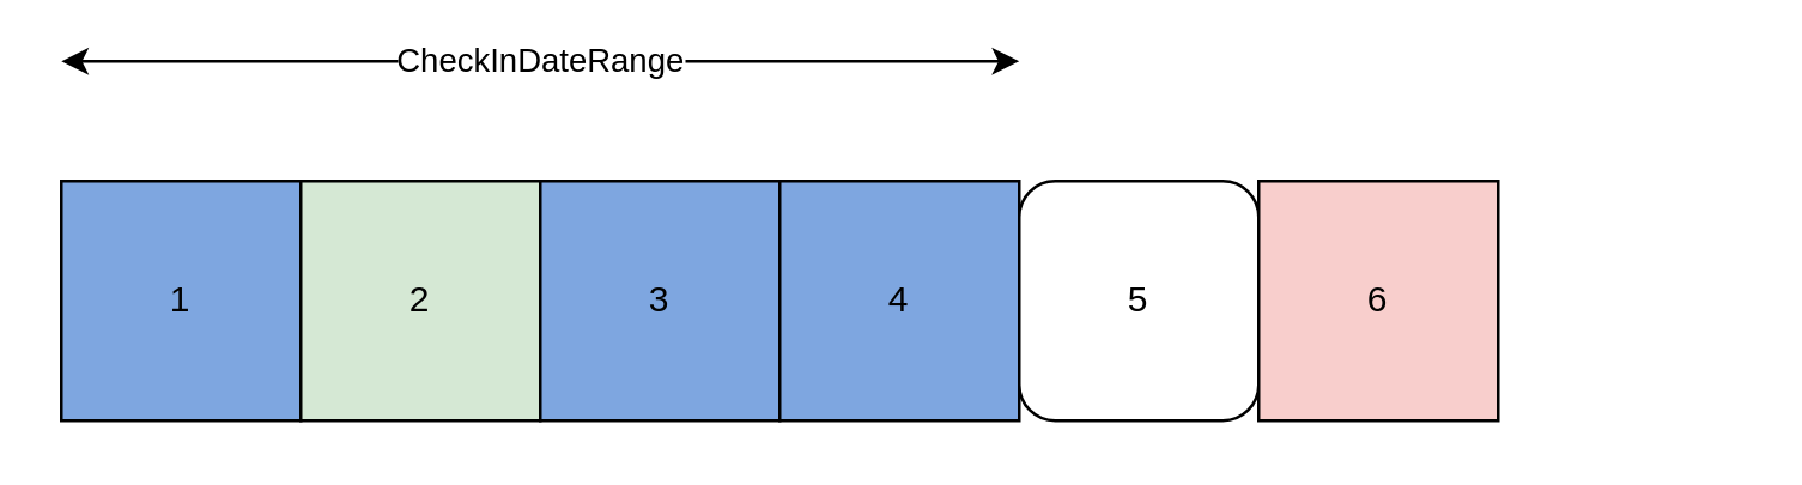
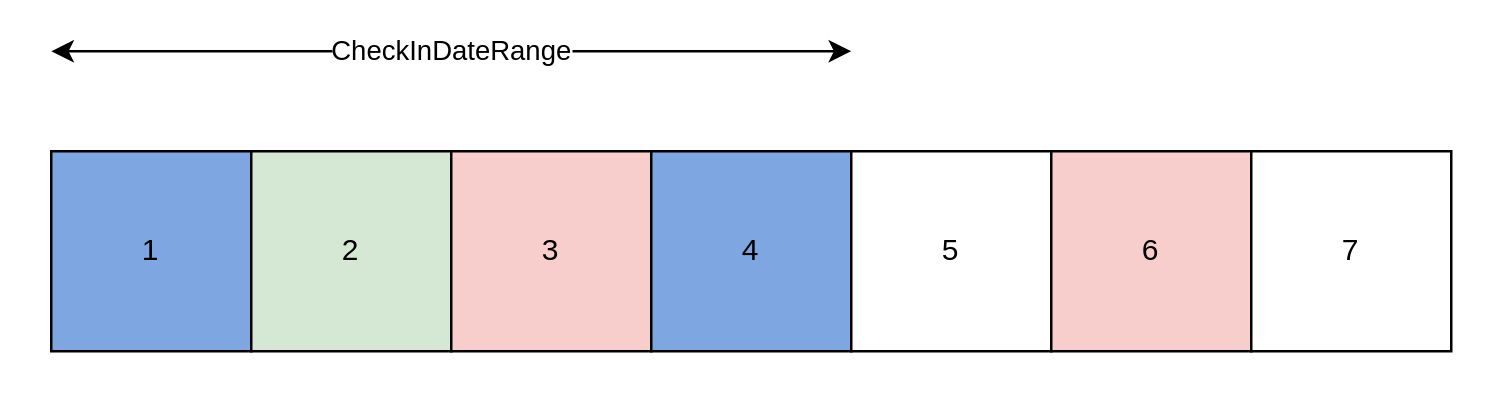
- <mxCell id="5" value="3" style="whiteSpace=wrap;html=1;aspect=fixed;fillColor=#7EA6E0;" parent="1" vertex="1"><mxGeometry x="180" y="60" width="80" height="80" as="geometry" /></mxCell>
+ <mxCell id="5" value="3" style="whiteSpace=wrap;html=1;aspect=fixed;fillColor=#f8cecc;" parent="1" vertex="1"><mxGeometry x="180" y="60" width="80" height="80" as="geometry" /></mxCell>
- <mxCell id="7" value="5" style="whiteSpace=wrap;html=1;aspect=fixed;rounded=1;" parent="1" vertex="1"><mxGeometry x="340" y="60" width="80" height="80" as="geometry" /></mxCell>
+ <mxCell id="7" value="5" style="whiteSpace=wrap;html=1;aspect=fixed;" parent="1" vertex="1"><mxGeometry x="340" y="60" width="80" height="80" as="geometry" /></mxCell>
+ <mxCell id="9" value="7" style="whiteSpace=wrap;html=1;aspect=fixed;" parent="1" vertex="1"><mxGeometry x="500" y="60" width="80" height="80" as="geometry" /></mxCell>
